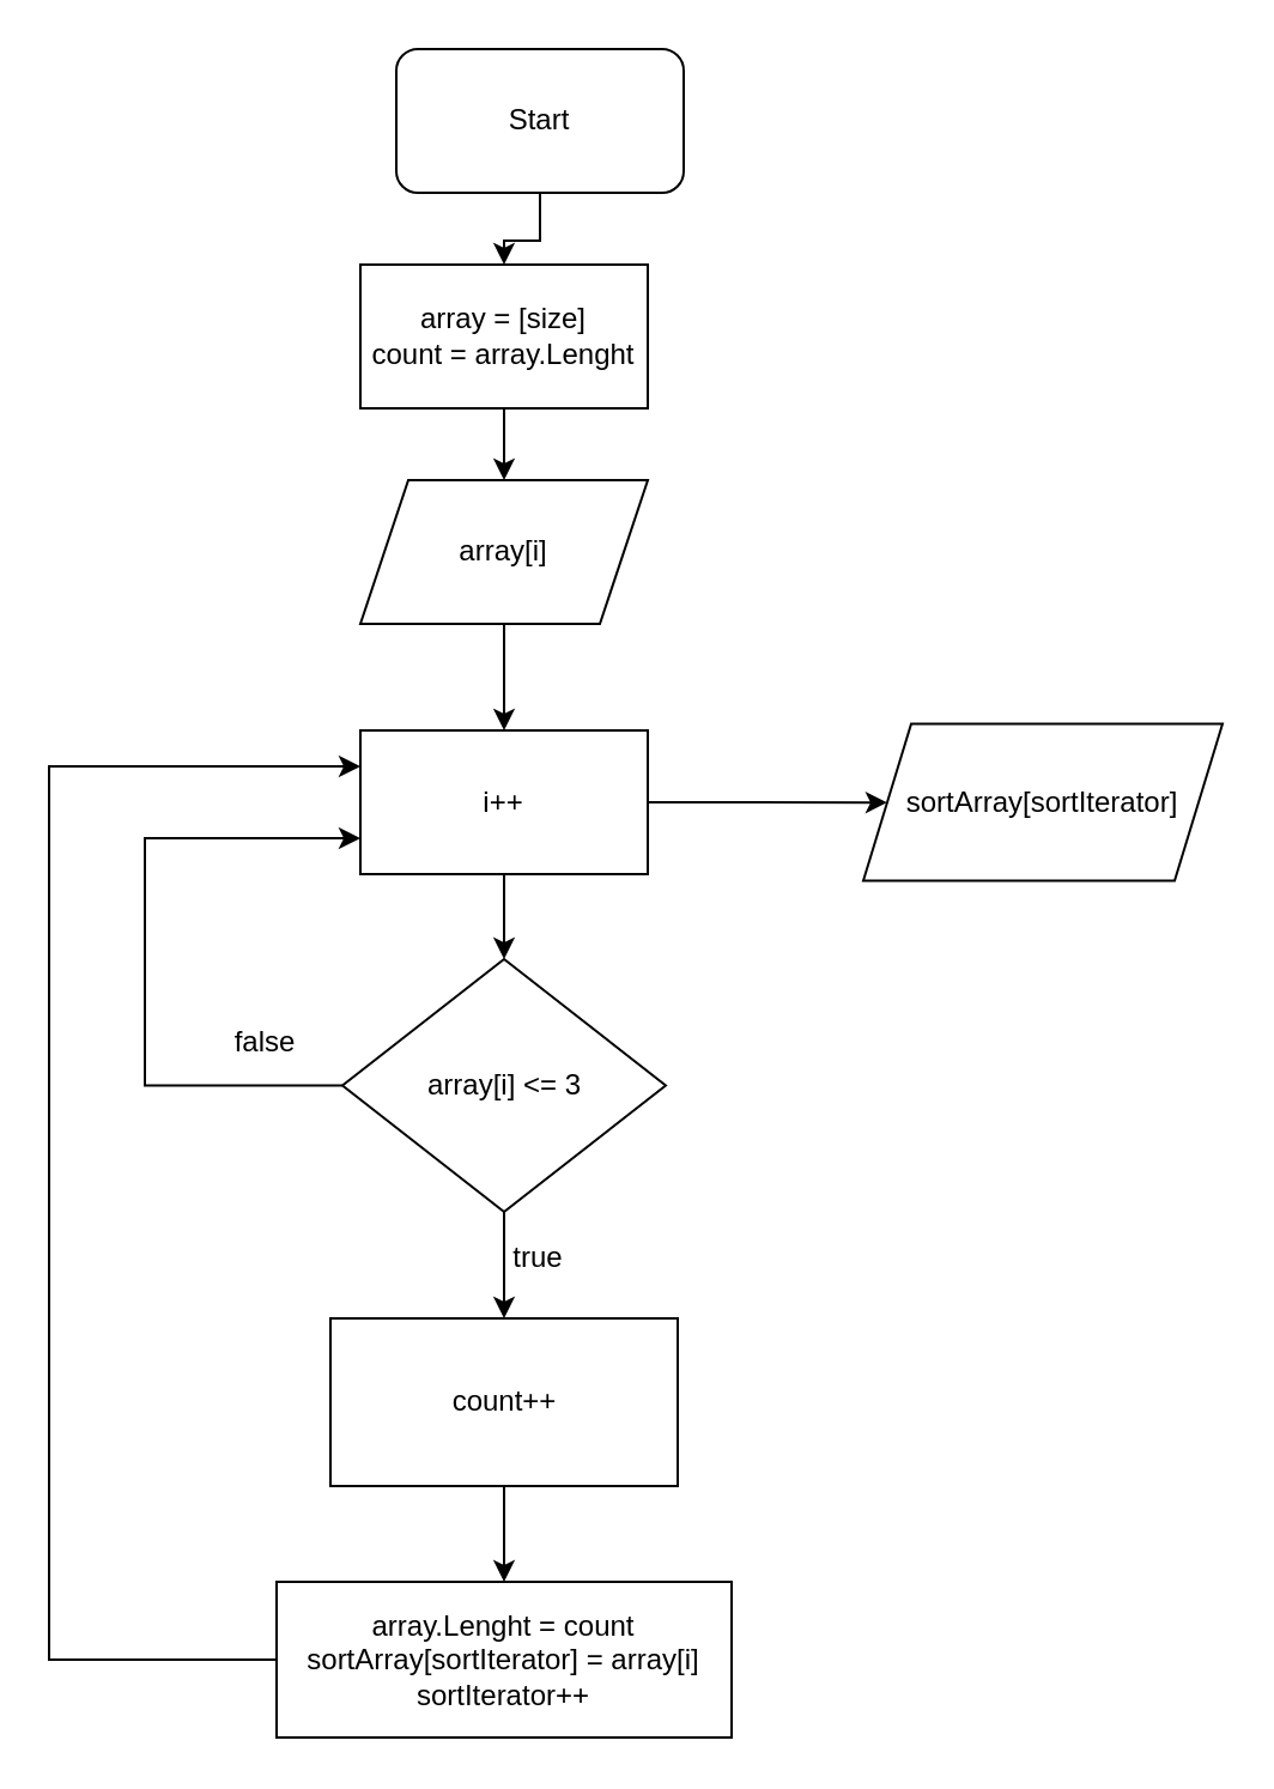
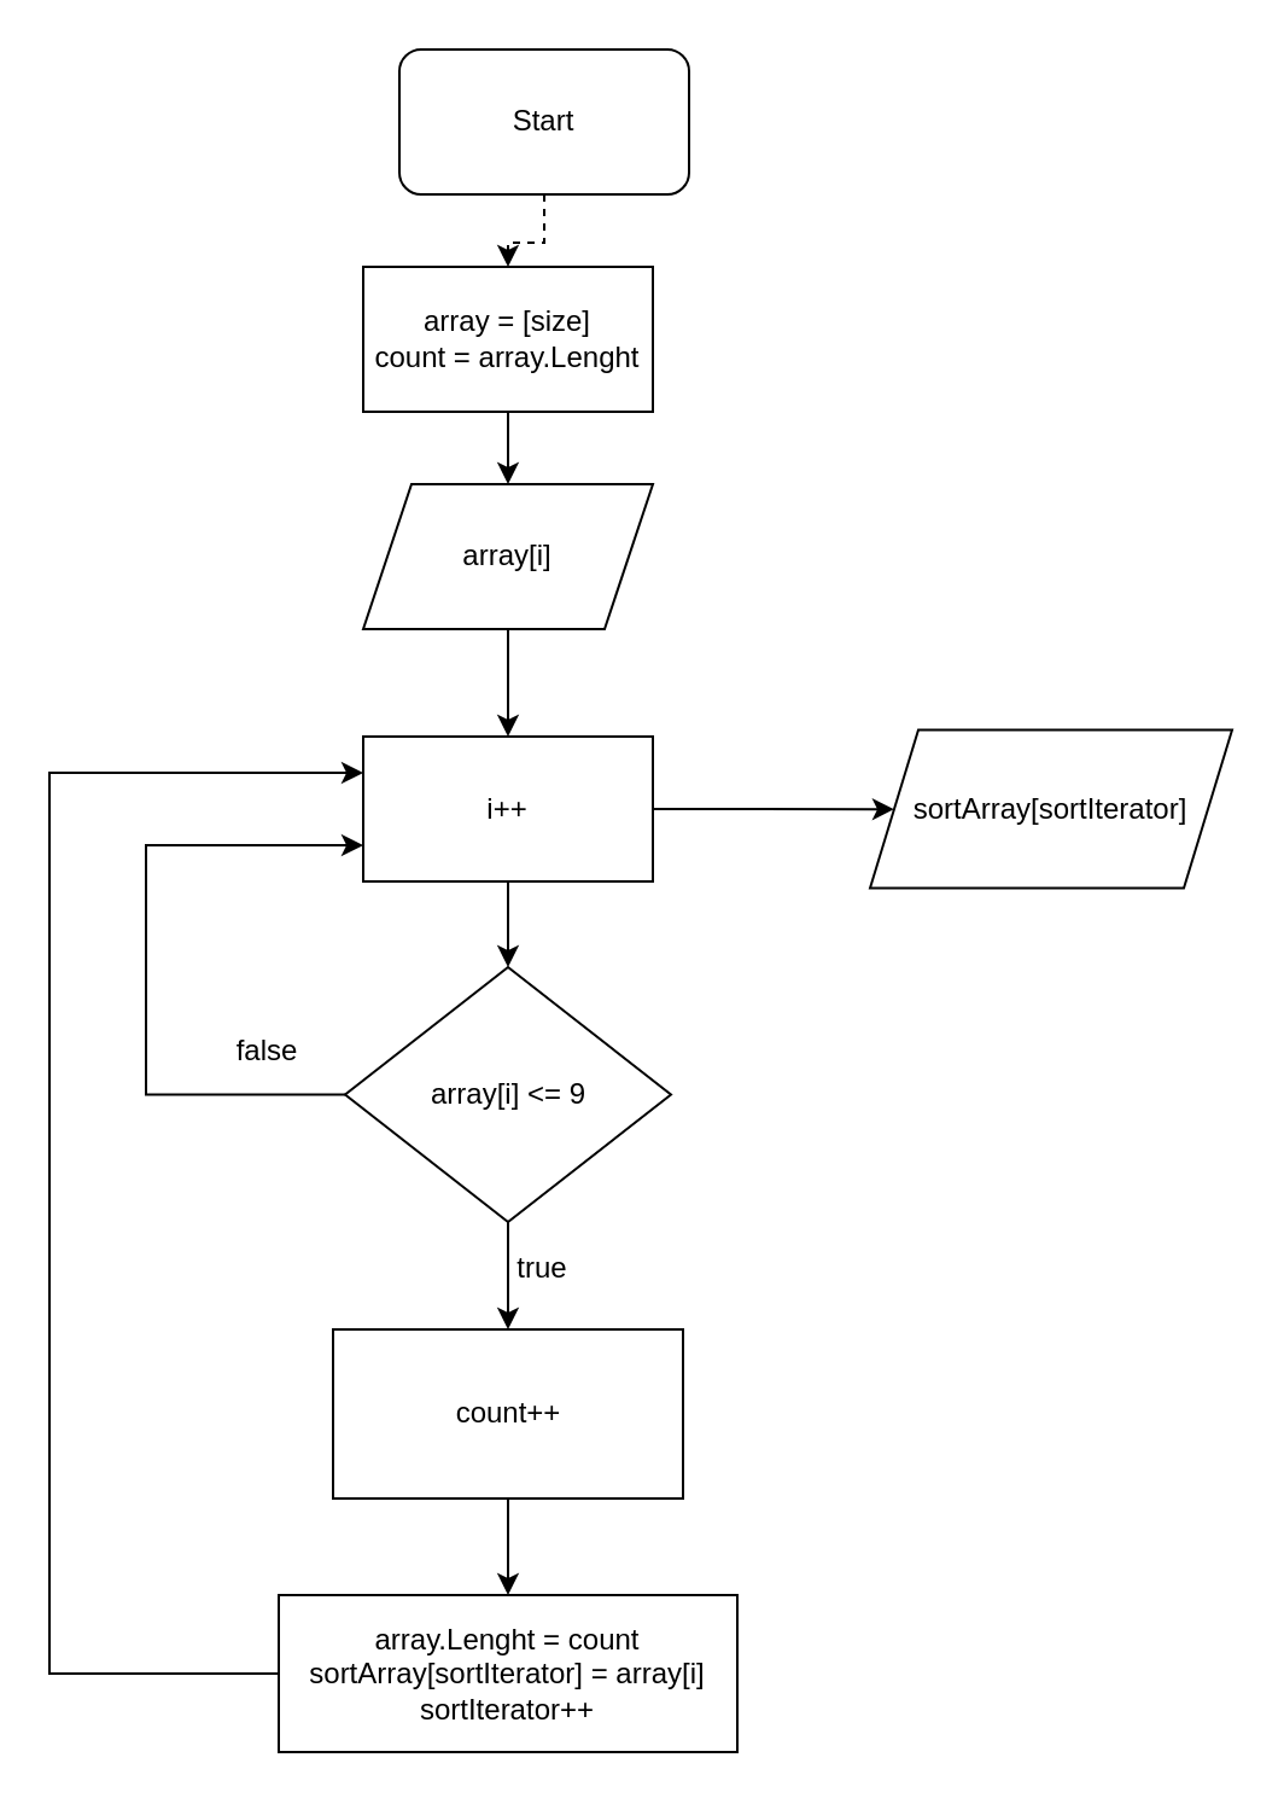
- <mxCell id="2" value="" style="edgeStyle=orthogonalEdgeStyle;rounded=0;orthogonalLoop=1;jettySize=auto;html=1;" edge="1" parent="1" source="3" target="5"><mxGeometry relative="1" as="geometry" /></mxCell>
+ <mxCell id="2" value="" style="edgeStyle=orthogonalEdgeStyle;rounded=0;orthogonalLoop=1;jettySize=auto;html=1;dashed=1;" edge="1" parent="1" source="3" target="5"><mxGeometry relative="1" as="geometry" /></mxCell>
- <mxCell id="9" value="array[i] &amp;lt;= 3" style="rhombus;whiteSpace=wrap;html=1;" vertex="1" parent="1"><mxGeometry x="142.5" y="400" width="135" height="105.5" as="geometry" /></mxCell>
+ <mxCell id="9" value="array[i] &amp;lt;= 9" style="rhombus;whiteSpace=wrap;html=1;" vertex="1" parent="1"><mxGeometry x="142.5" y="400" width="135" height="105.5" as="geometry" /></mxCell>
